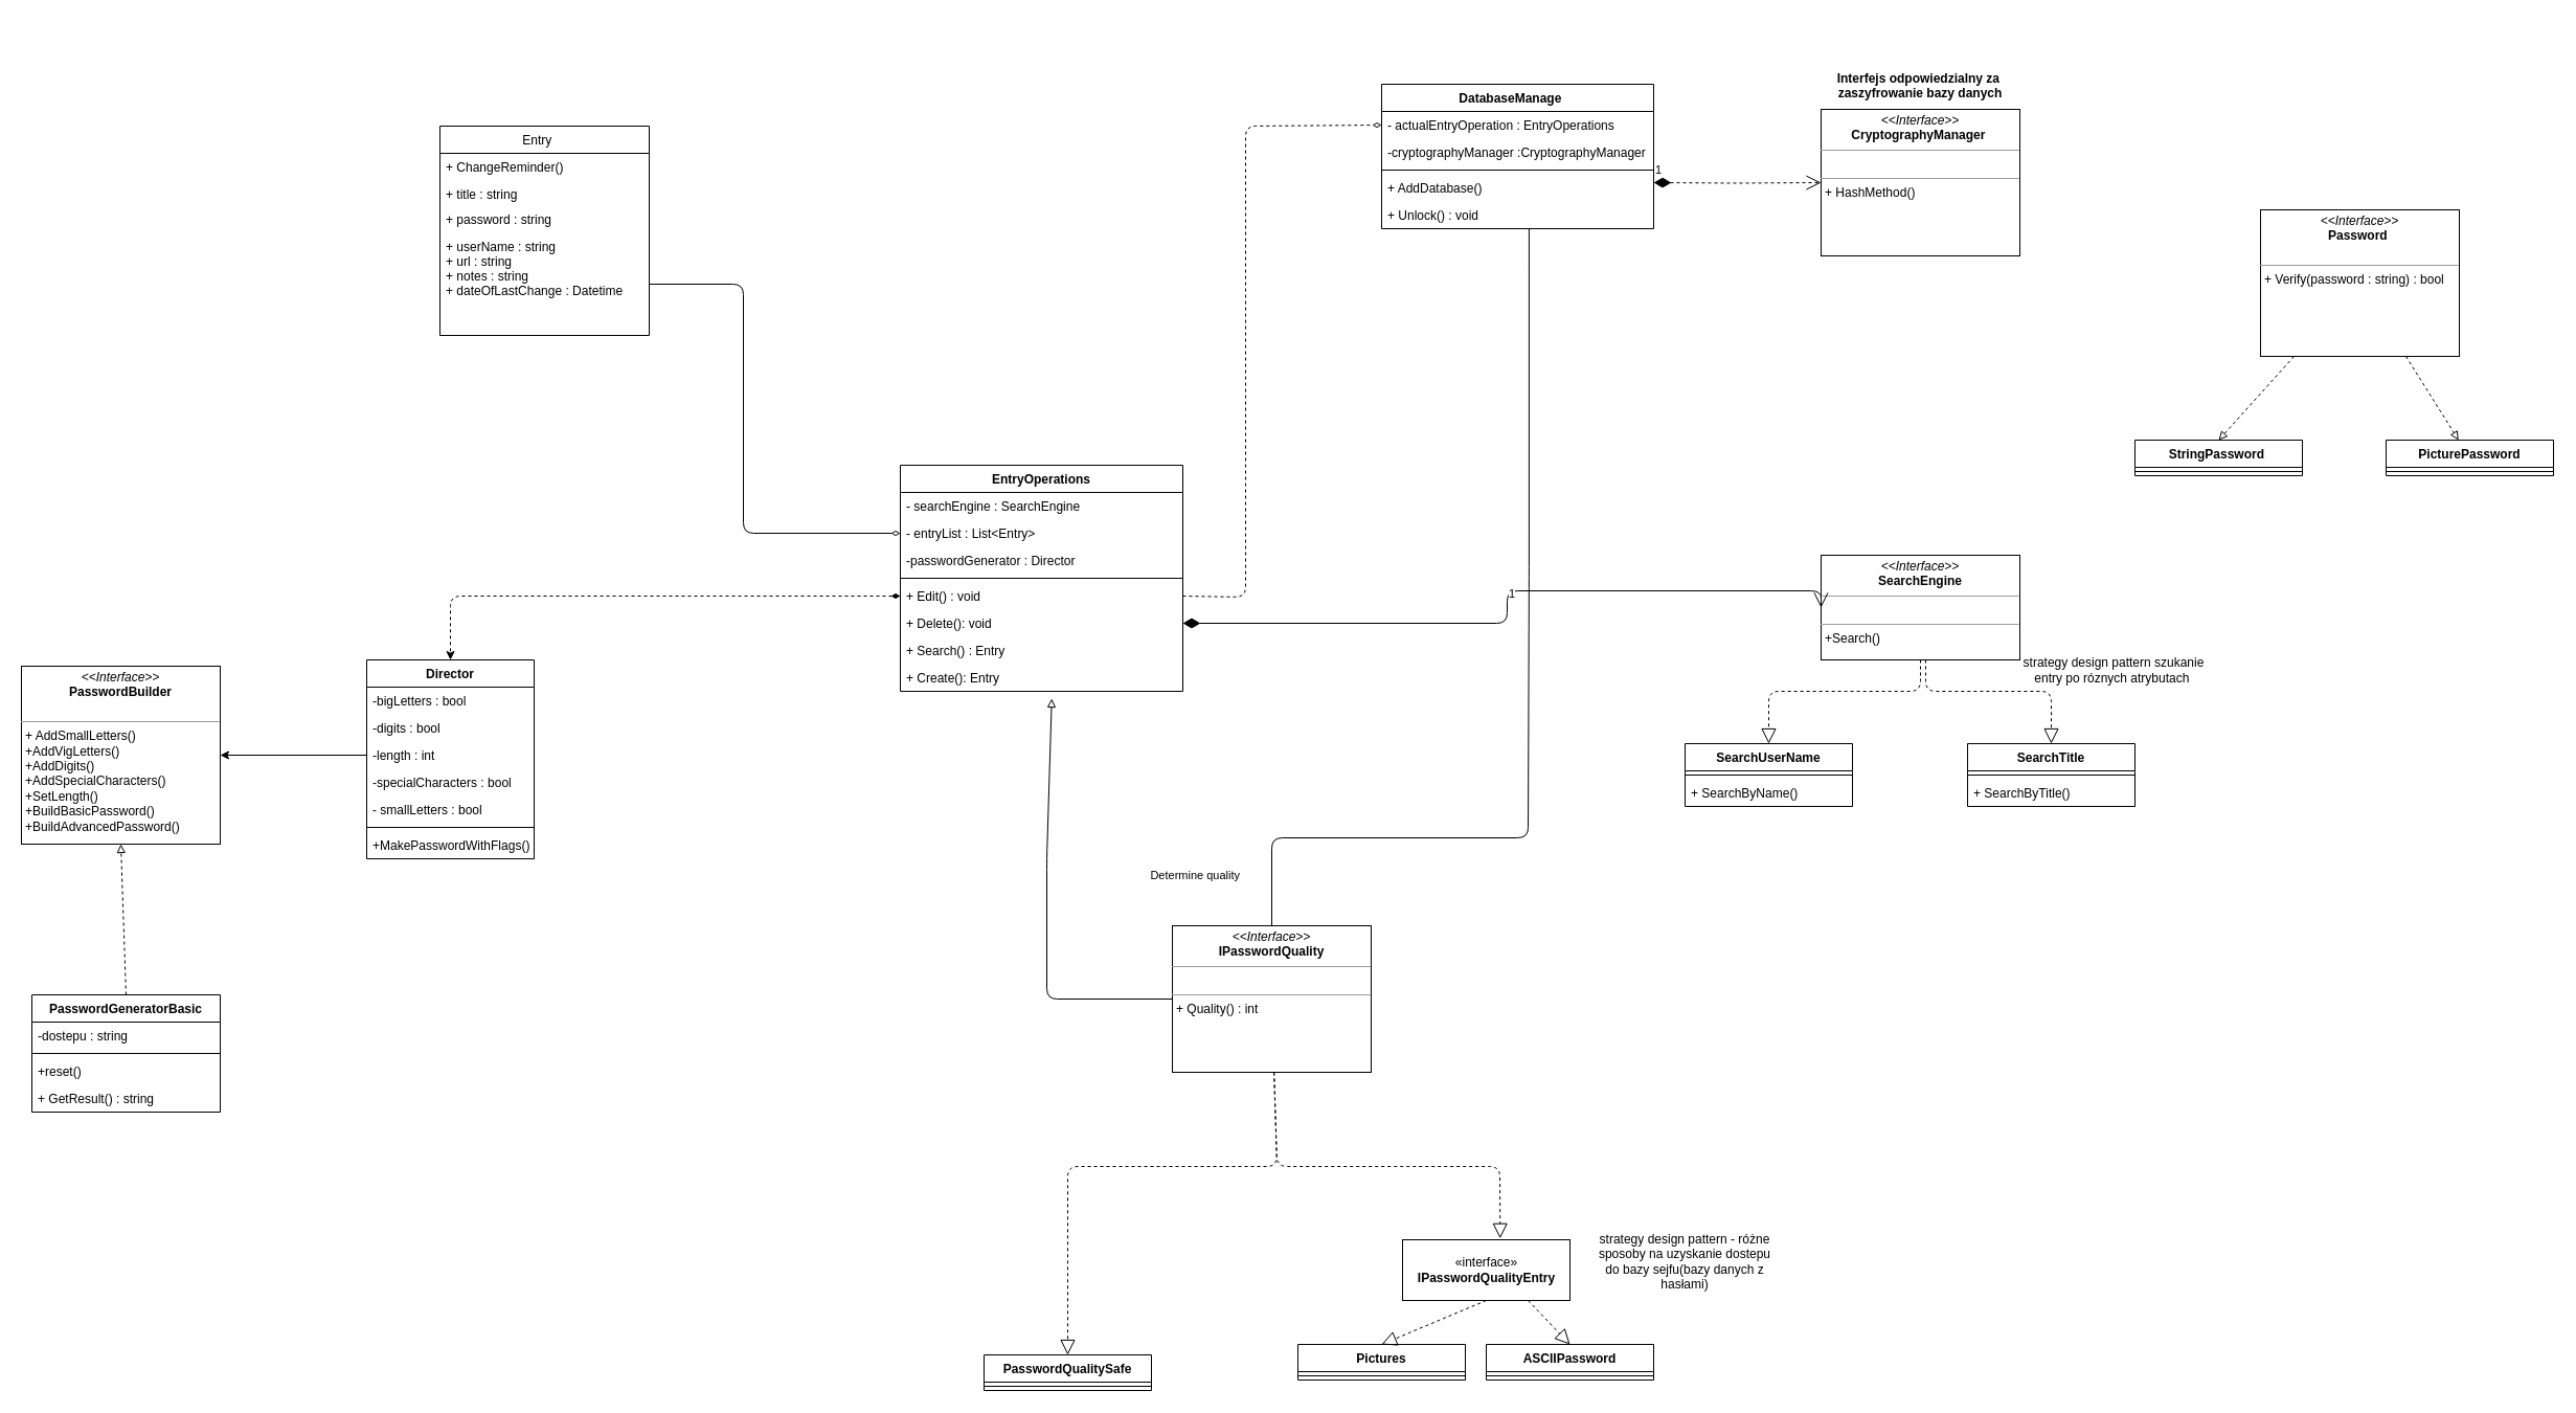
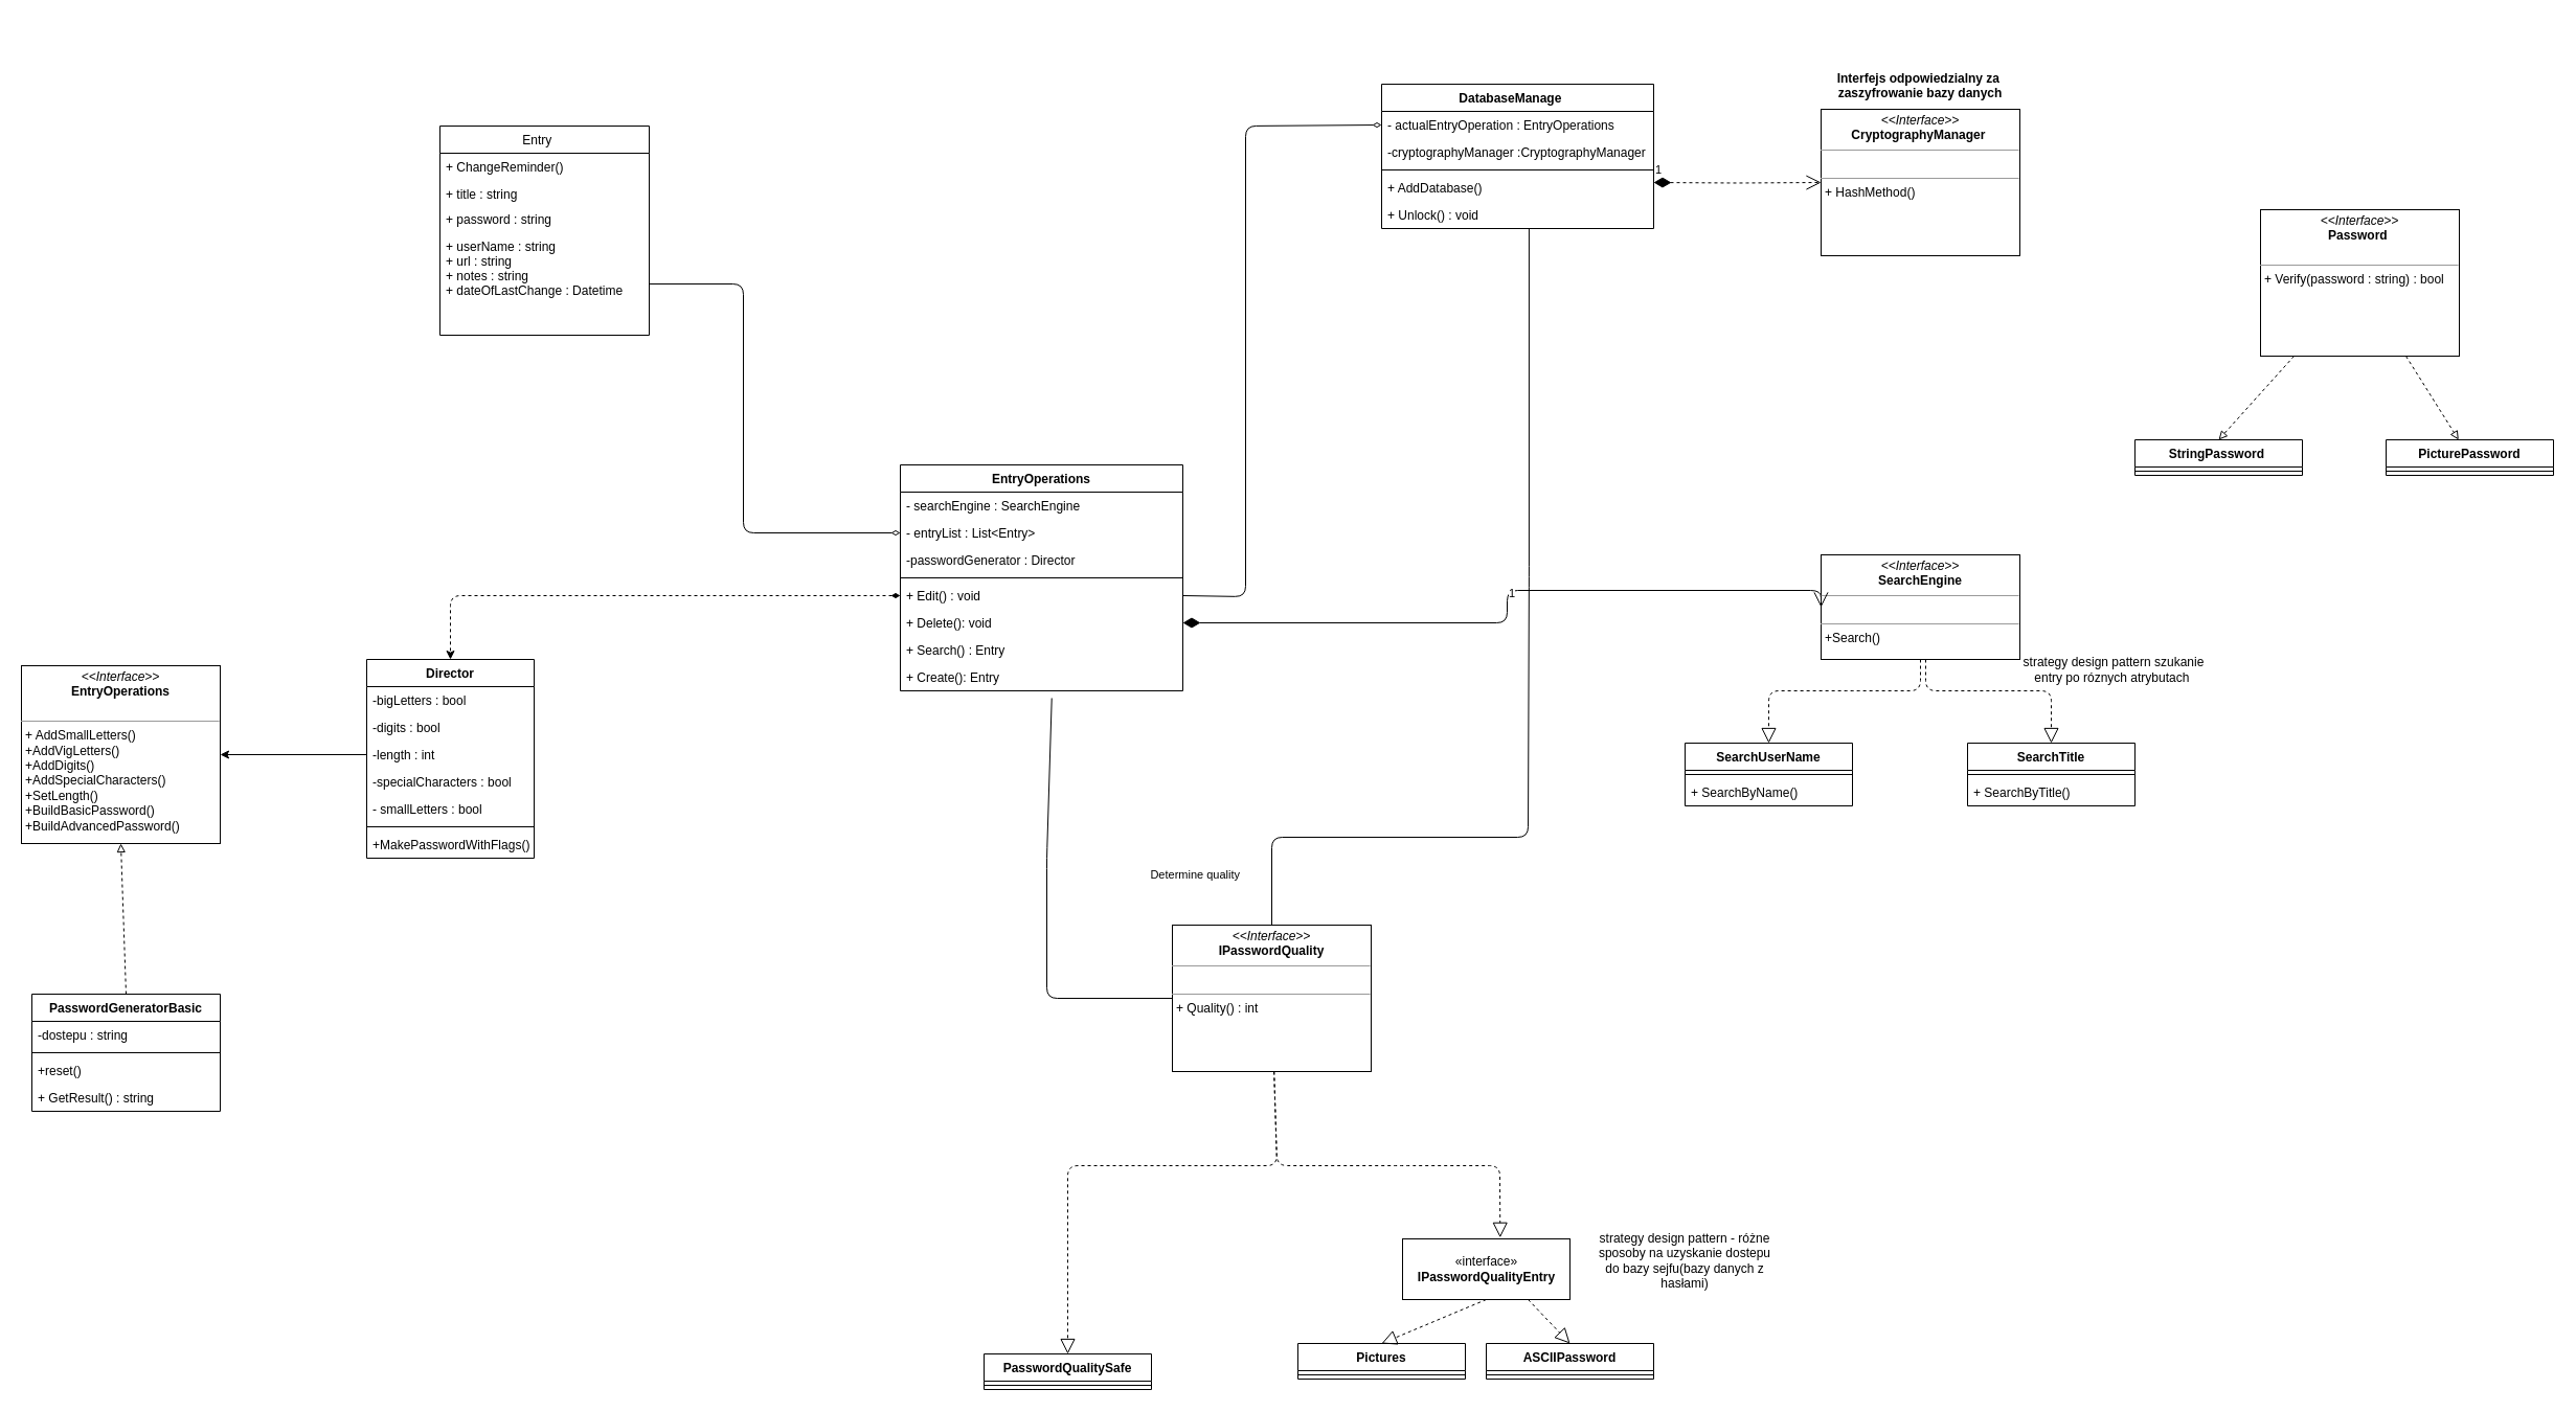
- <mxCell id="56" style="edgeStyle=none;html=1;entryX=0;entryY=0.5;entryDx=0;entryDy=0;endArrow=diamondThin;endFill=0;exitX=1;exitY=0.5;exitDx=0;exitDy=0;dashed=1;" parent="1" source="7" target="17" edge="1"><mxGeometry relative="1" as="geometry"><mxPoint x="1340" y="413" as="targetPoint" /><Array as="points"><mxPoint x="1190" y="570" /><mxPoint x="1190" y="120" /></Array></mxGeometry></mxCell>
+ <mxCell id="56" style="edgeStyle=none;html=1;entryX=0;entryY=0.5;entryDx=0;entryDy=0;endArrow=diamondThin;endFill=0;exitX=1;exitY=0.5;exitDx=0;exitDy=0;" parent="1" source="7" target="17" edge="1"><mxGeometry relative="1" as="geometry"><mxPoint x="1340" y="413" as="targetPoint" /><Array as="points"><mxPoint x="1190" y="570" /><mxPoint x="1190" y="120" /></Array></mxGeometry></mxCell>
- <mxCell id="22" style="edgeStyle=none;html=1;exitX=0;exitY=0.5;exitDx=0;exitDy=0;entryX=0.536;entryY=1.269;entryDx=0;entryDy=0;entryPerimeter=0;endArrow=block;endFill=0;" parent="1" source="23" target="10" edge="1"><mxGeometry relative="1" as="geometry"><Array as="points"><mxPoint x="1000" y="954" /><mxPoint x="1000" y="820" /></Array></mxGeometry></mxCell>
+ <mxCell id="22" style="edgeStyle=none;html=1;exitX=0;exitY=0.5;exitDx=0;exitDy=0;entryX=0.536;entryY=1.269;entryDx=0;entryDy=0;entryPerimeter=0;endArrow=none;endFill=0;" parent="1" source="23" target="10" edge="1"><mxGeometry relative="1" as="geometry"><Array as="points"><mxPoint x="1000" y="954" /><mxPoint x="1000" y="820" /></Array></mxGeometry></mxCell>
- <mxCell id="59" value="&lt;p style=&quot;margin:0px;margin-top:4px;text-align:center;&quot;&gt;&lt;i&gt;&amp;lt;&amp;lt;Interface&amp;gt;&amp;gt;&lt;/i&gt;&lt;br&gt;&lt;b&gt;PasswordBuilder&lt;/b&gt;&lt;/p&gt;&lt;p style=&quot;margin:0px;margin-left:4px;&quot;&gt;&lt;br&gt;&lt;/p&gt;&lt;hr size=&quot;1&quot;&gt;&lt;p style=&quot;margin:0px;margin-left:4px;&quot;&gt;+ AddSmallLetters()&lt;br&gt;&lt;/p&gt;&lt;p style=&quot;margin:0px;margin-left:4px;&quot;&gt;+AddVigLetters()&lt;/p&gt;&lt;p style=&quot;margin:0px;margin-left:4px;&quot;&gt;+AddDigits()&lt;/p&gt;&lt;p style=&quot;margin:0px;margin-left:4px;&quot;&gt;+AddSpecialCharacters()&lt;/p&gt;&lt;p style=&quot;margin:0px;margin-left:4px;&quot;&gt;+SetLength()&lt;/p&gt;&lt;p style=&quot;margin:0px;margin-left:4px;&quot;&gt;+BuildBasicPassword()&lt;/p&gt;&lt;p style=&quot;margin:0px;margin-left:4px;&quot;&gt;+BuildAdvancedPassword()&lt;/p&gt;" style="verticalAlign=top;align=left;overflow=fill;fontSize=12;fontFamily=Helvetica;html=1;" parent="1" vertex="1"><mxGeometry x="20" y="636" width="190" height="170" as="geometry" /></mxCell>
+ <mxCell id="59" value="&lt;p style=&quot;margin:0px;margin-top:4px;text-align:center;&quot;&gt;&lt;i&gt;&amp;lt;&amp;lt;Interface&amp;gt;&amp;gt;&lt;/i&gt;&lt;br&gt;&lt;b&gt;EntryOperations&lt;/b&gt;&lt;/p&gt;&lt;p style=&quot;margin:0px;margin-left:4px;&quot;&gt;&lt;br&gt;&lt;/p&gt;&lt;hr size=&quot;1&quot;&gt;&lt;p style=&quot;margin:0px;margin-left:4px;&quot;&gt;+ AddSmallLetters()&lt;br&gt;&lt;/p&gt;&lt;p style=&quot;margin:0px;margin-left:4px;&quot;&gt;+AddVigLetters()&lt;/p&gt;&lt;p style=&quot;margin:0px;margin-left:4px;&quot;&gt;+AddDigits()&lt;/p&gt;&lt;p style=&quot;margin:0px;margin-left:4px;&quot;&gt;+AddSpecialCharacters()&lt;/p&gt;&lt;p style=&quot;margin:0px;margin-left:4px;&quot;&gt;+SetLength()&lt;/p&gt;&lt;p style=&quot;margin:0px;margin-left:4px;&quot;&gt;+BuildBasicPassword()&lt;/p&gt;&lt;p style=&quot;margin:0px;margin-left:4px;&quot;&gt;+BuildAdvancedPassword()&lt;/p&gt;" style="verticalAlign=top;align=left;overflow=fill;fontSize=12;fontFamily=Helvetica;html=1;" parent="1" vertex="1"><mxGeometry x="20" y="636" width="190" height="170" as="geometry" /></mxCell>
